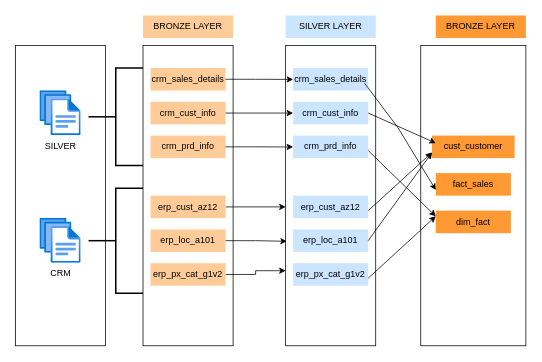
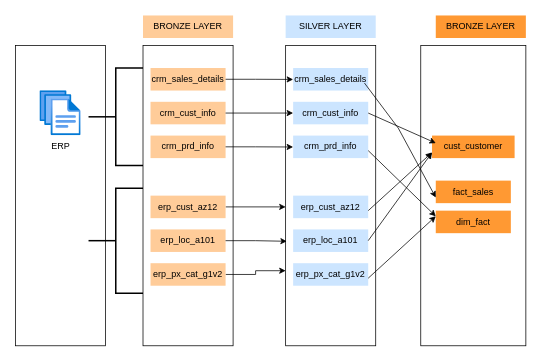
- <mxCell id="4" value="SILVER" style="image;aspect=fixed;html=1;points=[];align=center;fontSize=12;image=img/lib/azure2/general/Files.svg;" parent="1" vertex="1"><mxGeometry x="52.57" y="120" width="54.86" height="60" as="geometry" /></mxCell>
+ <mxCell id="4" value="ERP" style="image;aspect=fixed;html=1;points=[];align=center;fontSize=12;image=img/lib/azure2/general/Files.svg;" parent="1" vertex="1"><mxGeometry x="52.57" y="120" width="54.86" height="60" as="geometry" /></mxCell>
- <mxCell id="32" value="&lt;font style=&quot;color: rgb(0, 0, 0);&quot;&gt;fact_sales&lt;/font&gt;" style="text;html=1;align=center;verticalAlign=middle;whiteSpace=wrap;rounded=0;fillColor=#FF9933;" parent="1" vertex="1"><mxGeometry x="580" y="230" width="100" height="30" as="geometry" /></mxCell>
+ <mxCell id="32" value="&lt;font style=&quot;color: rgb(0, 0, 0);&quot;&gt;fact_sales&lt;/font&gt;" style="text;html=1;align=center;verticalAlign=middle;whiteSpace=wrap;rounded=0;fillColor=#FF9933;" parent="1" vertex="1"><mxGeometry x="580" y="240" width="100" height="30" as="geometry" /></mxCell>
- <mxCell id="5" value="CRM" style="image;aspect=fixed;html=1;points=[];align=center;fontSize=12;image=img/lib/azure2/general/Files.svg;" parent="1" vertex="1"><mxGeometry x="52.57" y="290" width="54.86" height="60" as="geometry" /></mxCell>
